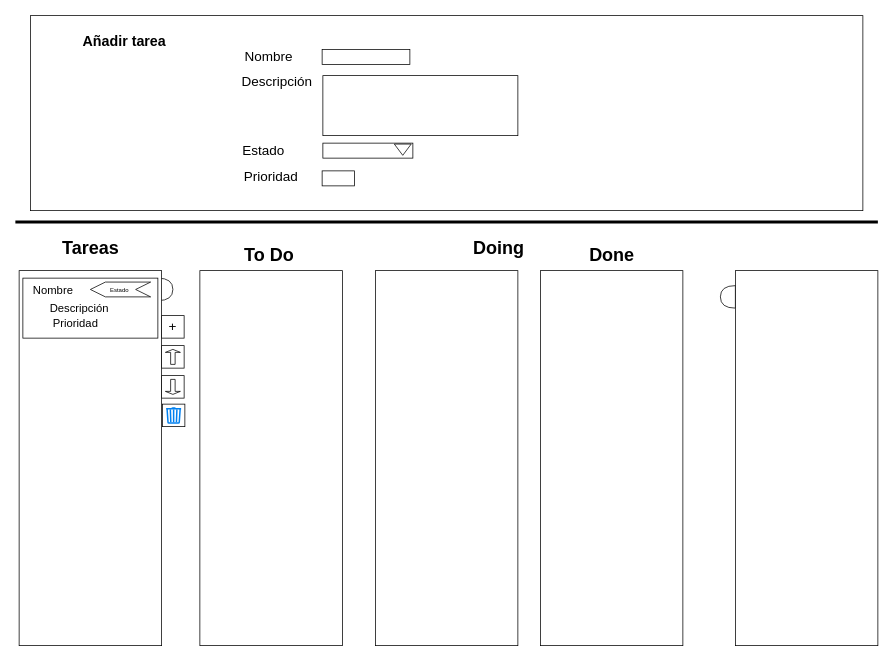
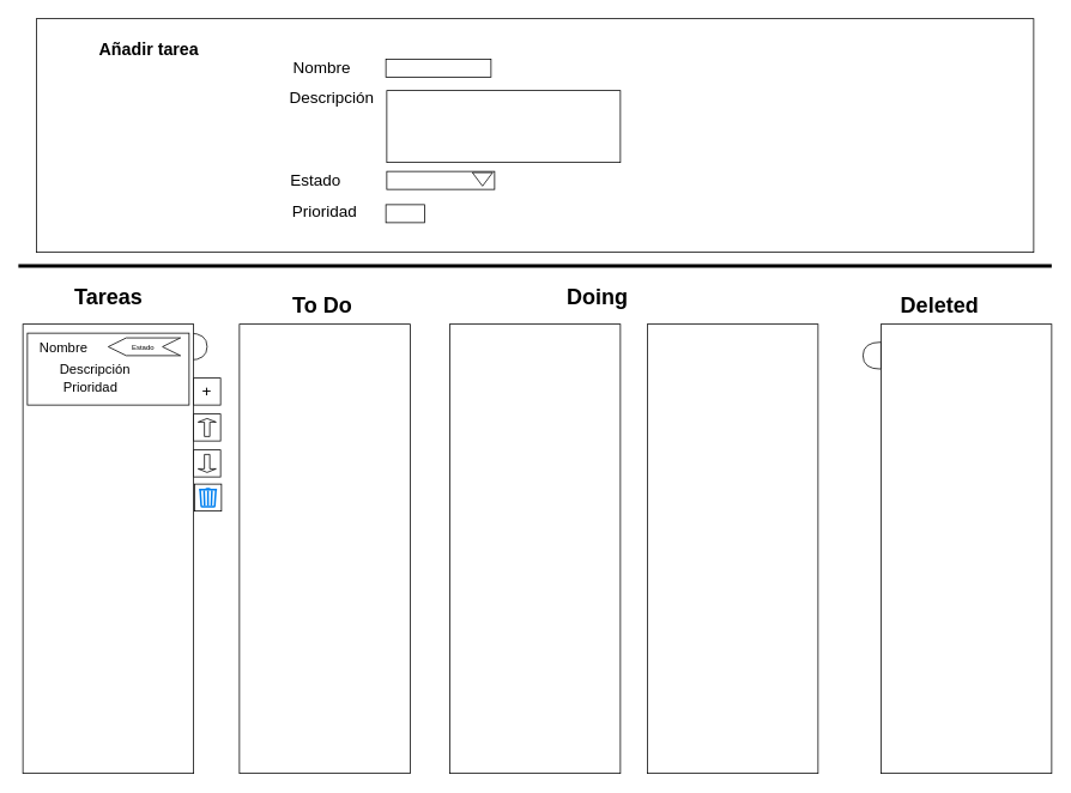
- <mxCell id="18" value="Done" style="text;strokeColor=none;fillColor=none;html=1;fontSize=24;fontStyle=1;verticalAlign=middle;align=center;" parent="1" vertex="1"><mxGeometry x="765" y="320" width="100" height="40" as="geometry" /></mxCell>
+ <mxCell id="19" value="Deleted" style="text;strokeColor=none;fillColor=none;html=1;fontSize=24;fontStyle=1;verticalAlign=middle;align=center;" parent="1" vertex="1"><mxGeometry x="995" y="320" width="100" height="40" as="geometry" /></mxCell>
